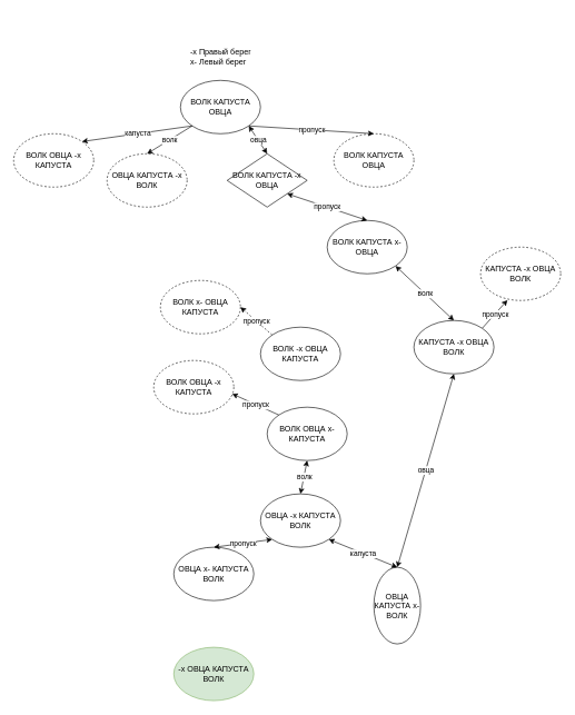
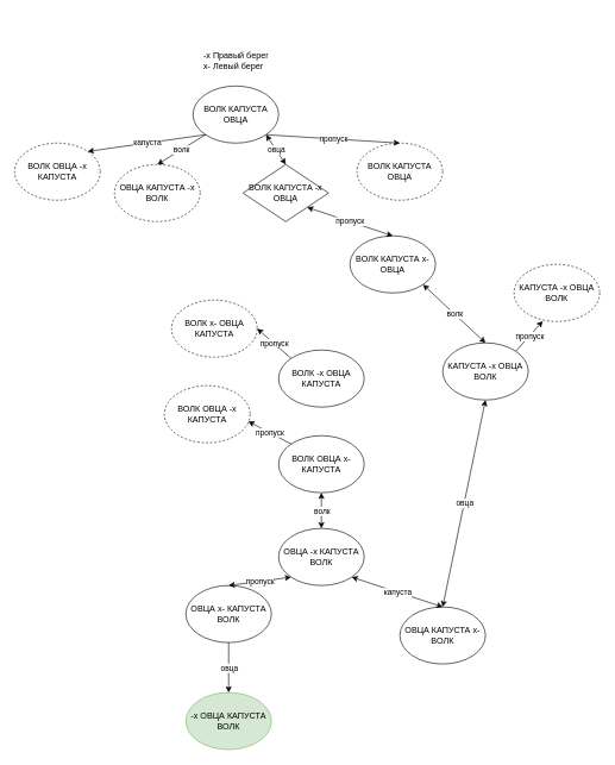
- <mxCell id="26" value="" style="endArrow=classic;html=1;rounded=0;exitX=0;exitY=0;exitDx=0;exitDy=0;entryX=1;entryY=0.5;entryDx=0;entryDy=0;dashed=1;" edge="1" parent="1" source="21" target="28"><mxGeometry relative="1" as="geometry"><mxPoint x="324.996" y="492.276" as="sourcePoint" /><mxPoint x="362.77" y="450" as="targetPoint" /></mxGeometry></mxCell>
+ <mxCell id="26" value="" style="endArrow=classic;html=1;rounded=0;exitX=0;exitY=0;exitDx=0;exitDy=0;entryX=1;entryY=0.5;entryDx=0;entryDy=0;" edge="1" parent="1" source="21" target="28"><mxGeometry relative="1" as="geometry"><mxPoint x="324.996" y="492.276" as="sourcePoint" /><mxPoint x="362.77" y="450" as="targetPoint" /></mxGeometry></mxCell>
- <mxCell id="29" value="ВОЛК ОВЦА х- КАПУСТА" style="ellipse;whiteSpace=wrap;html=1;" vertex="1" parent="1"><mxGeometry x="400" y="610" width="120" height="80" as="geometry" /></mxCell>
+ <mxCell id="29" value="ВОЛК ОВЦА х- КАПУСТА" style="ellipse;whiteSpace=wrap;html=1;" vertex="1" parent="1"><mxGeometry x="390" y="610" width="120" height="80" as="geometry" /></mxCell>
- <mxCell id="41" value="ОВЦА КАПУСТА х- ВОЛК" style="ellipse;whiteSpace=wrap;html=1;" vertex="1" parent="1"><mxGeometry x="560" y="850" width="70" height="115" as="geometry" /></mxCell>
+ <mxCell id="41" value="ОВЦА КАПУСТА х- ВОЛК" style="ellipse;whiteSpace=wrap;html=1;" vertex="1" parent="1"><mxGeometry x="560" y="850" width="120" height="80" as="geometry" /></mxCell>
+ <mxCell id="45" value="" style="endArrow=classic;html=1;rounded=0;exitX=0.5;exitY=1;exitDx=0;exitDy=0;entryX=0.5;entryY=0;entryDx=0;entryDy=0;" edge="1" parent="1" source="38" target="44"><mxGeometry relative="1" as="geometry"><mxPoint x="423.784" y="959.996" as="sourcePoint" /><mxPoint x="376.21" y="918.28" as="targetPoint" /></mxGeometry></mxCell>
+ <mxCell id="46" value="овца" style="edgeLabel;resizable=0;html=1;align=center;verticalAlign=middle;" connectable="0" vertex="1" parent="45"><mxGeometry relative="1" as="geometry" /></mxCell>
